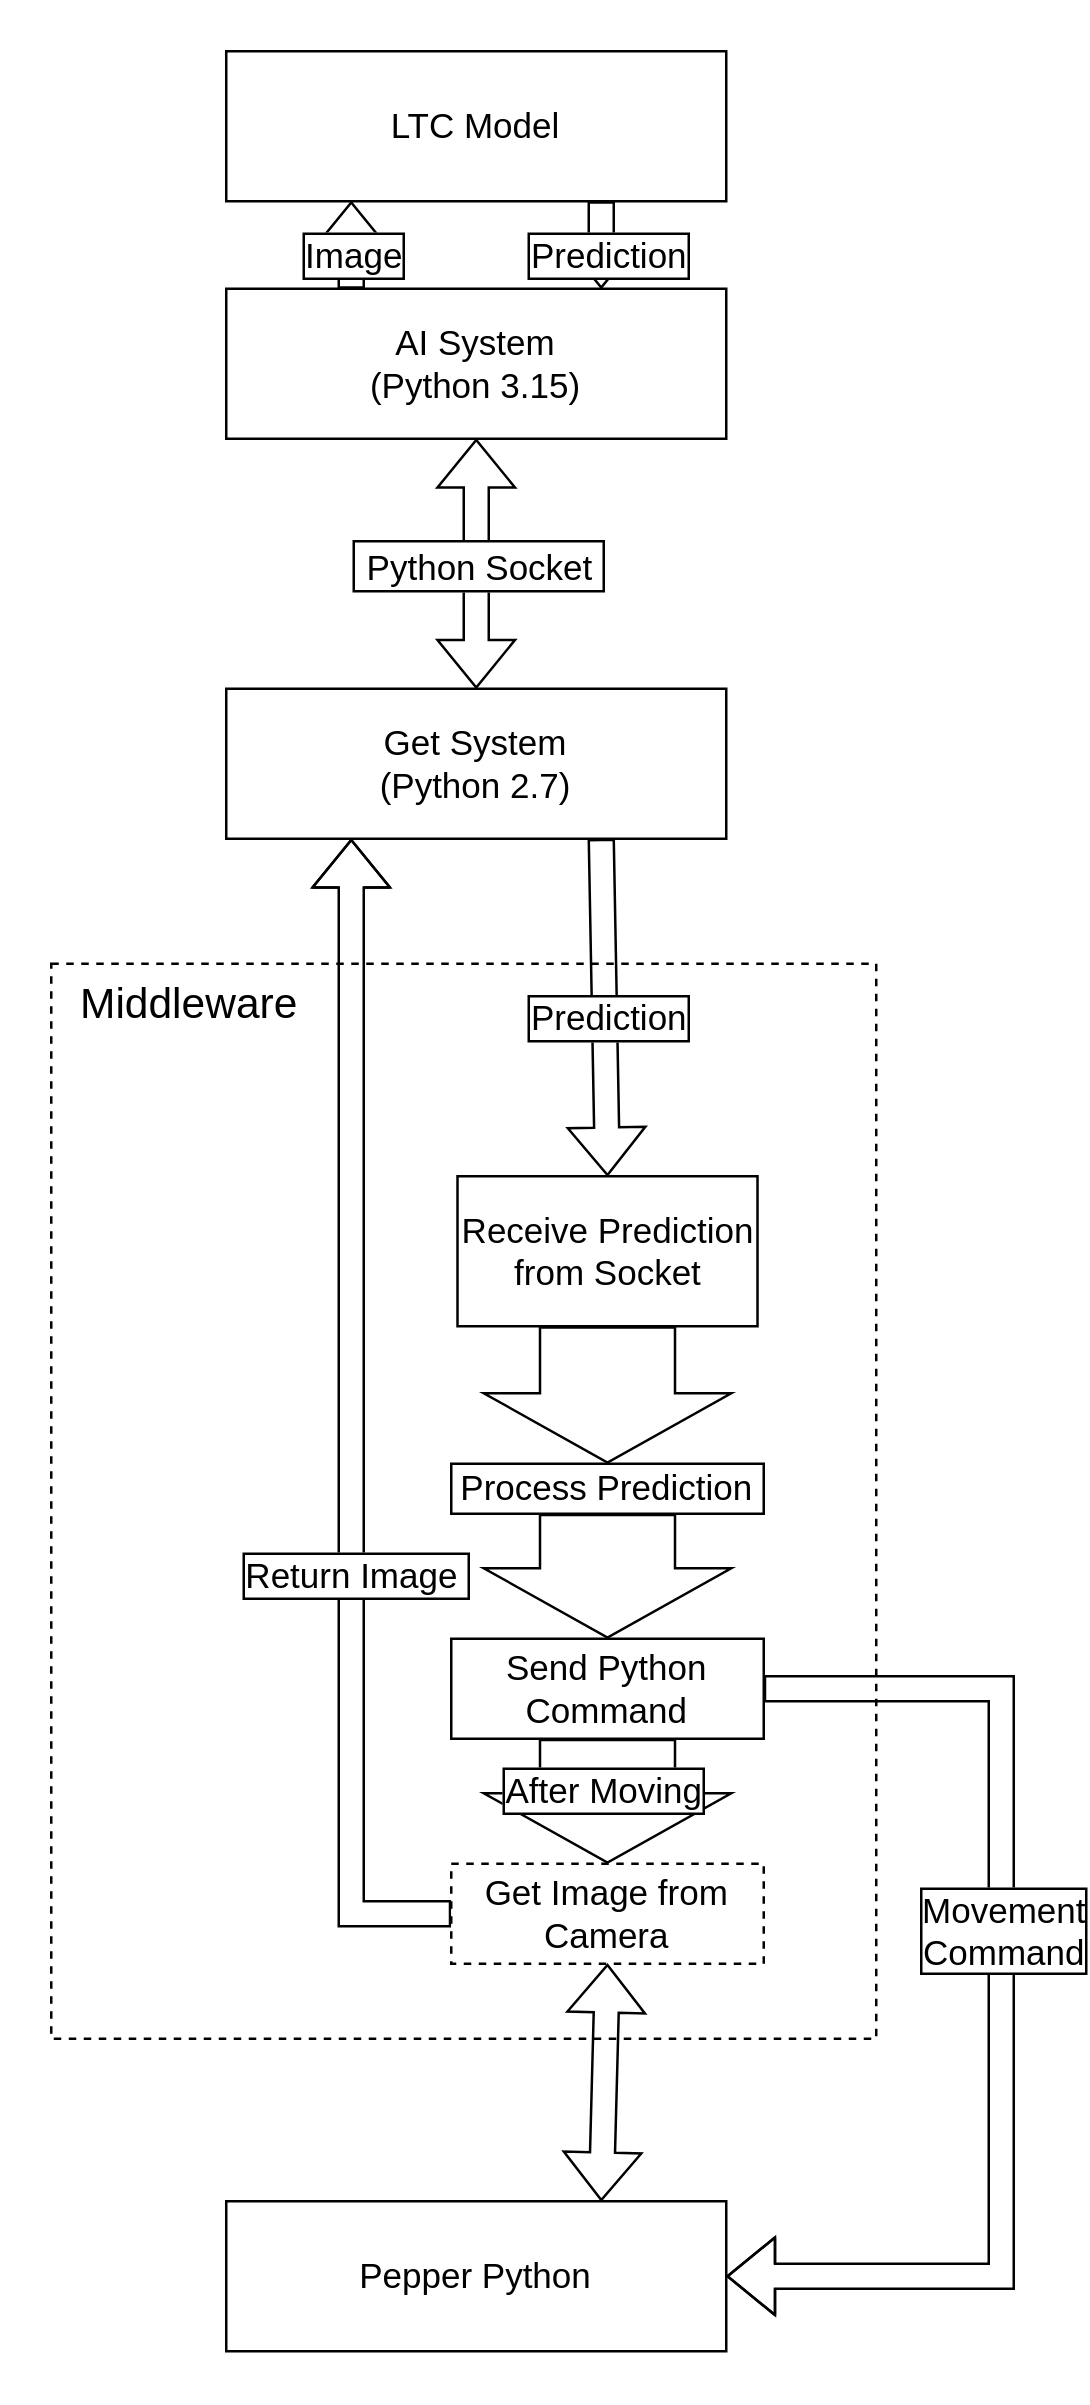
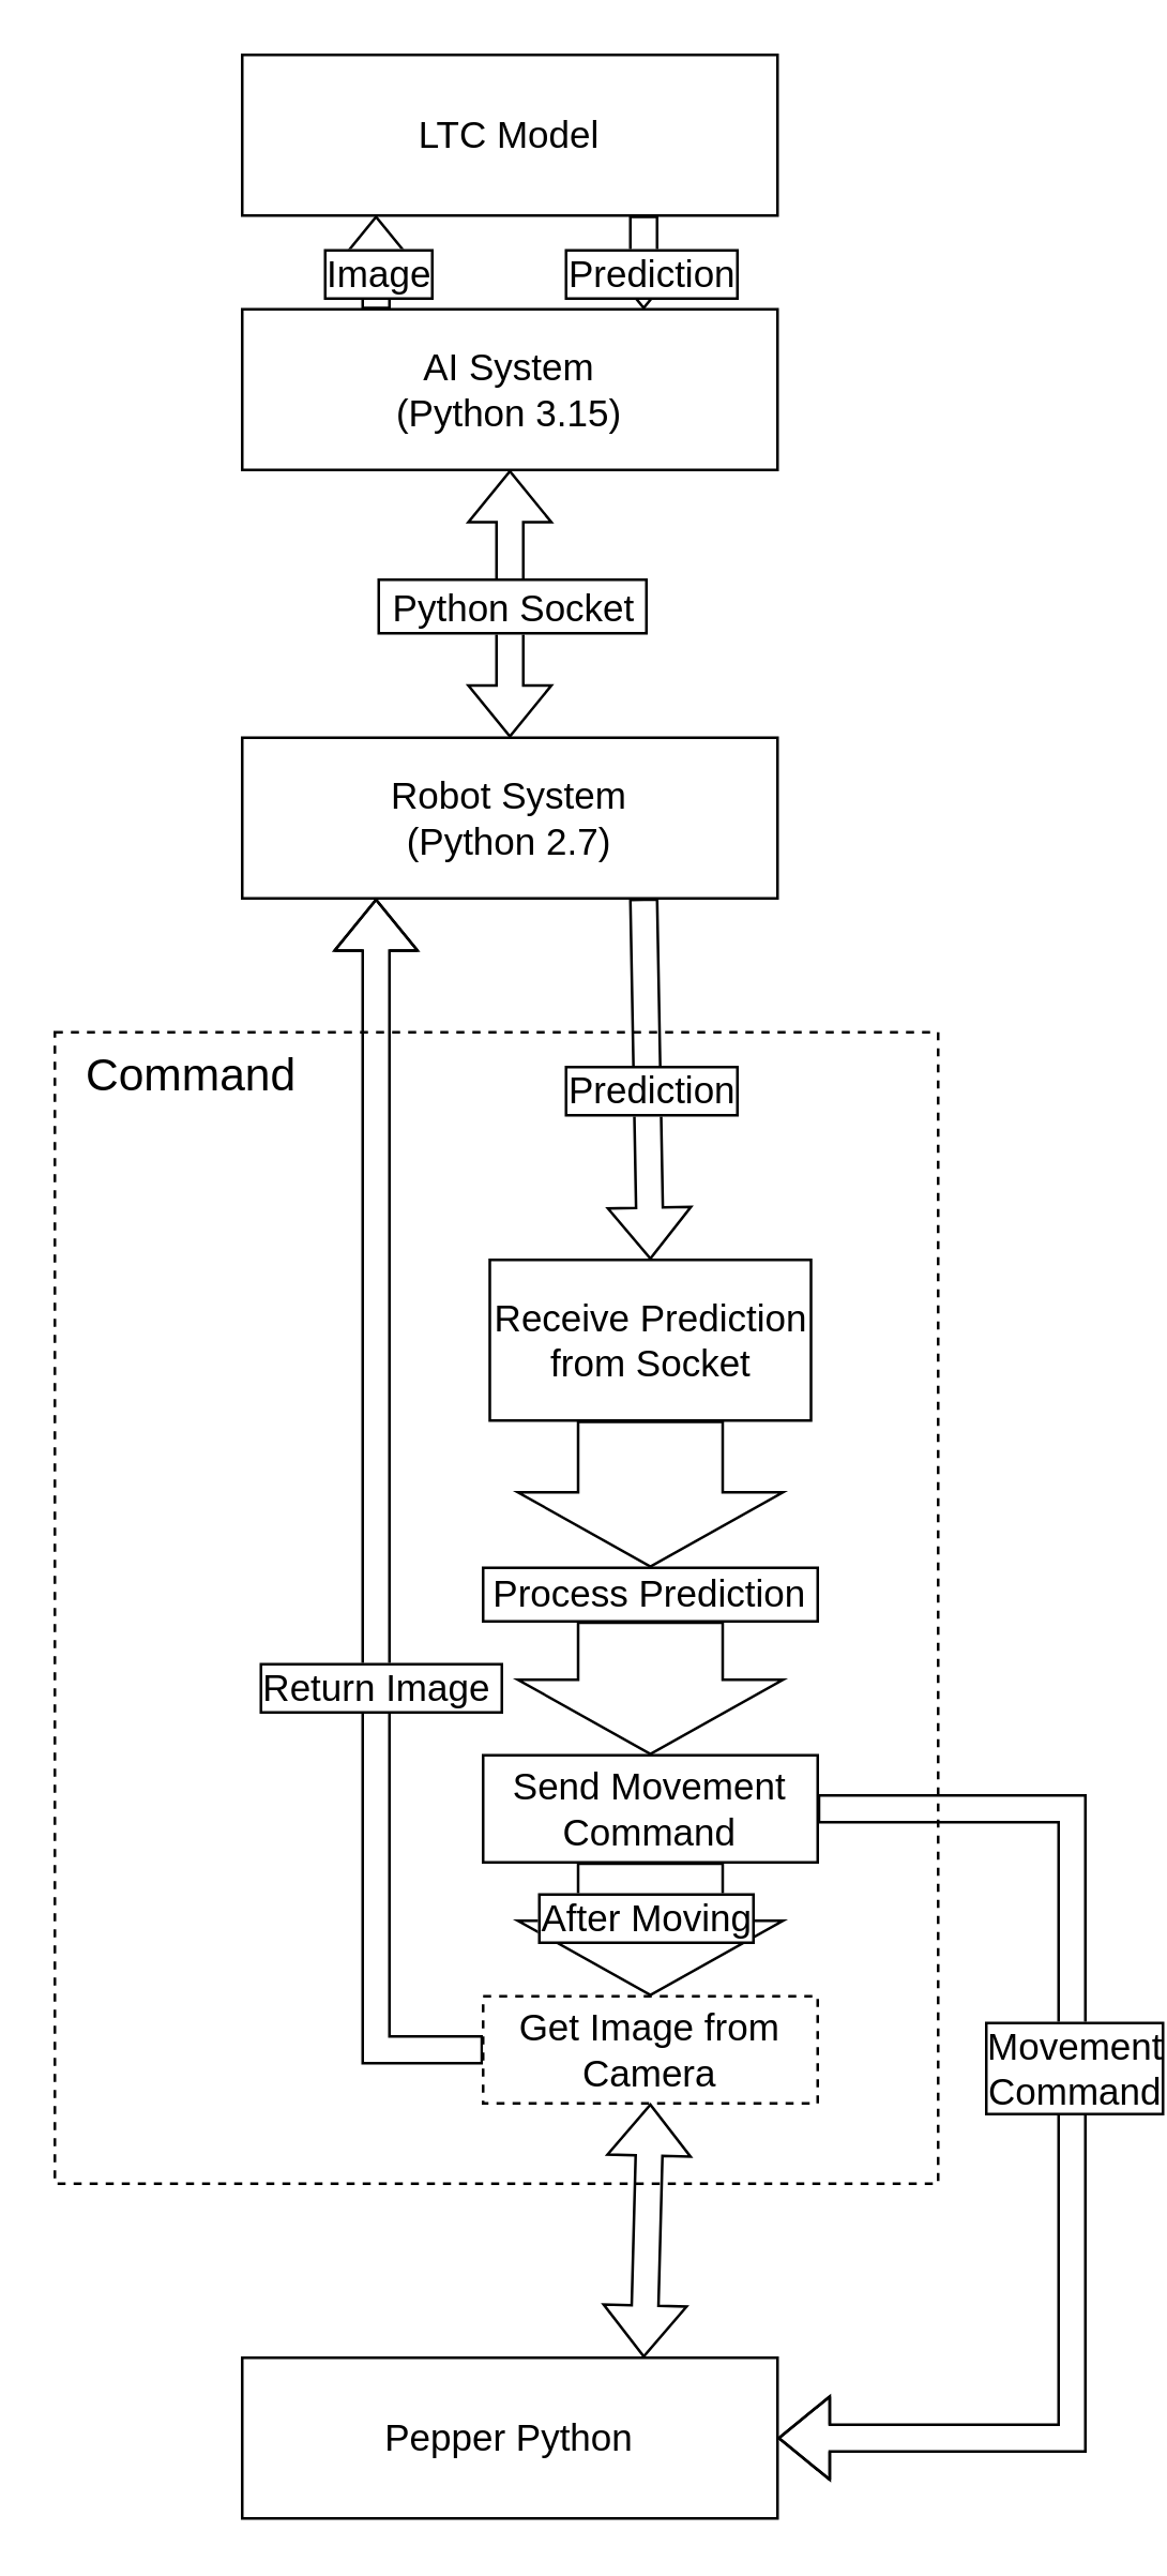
- <mxCell id="3" value="&lt;div&gt;&lt;font style=&quot;font-size: 14px;&quot;&gt;Get System&lt;/font&gt;&lt;/div&gt;&lt;div&gt;&lt;font style=&quot;font-size: 14px;&quot;&gt;(Python 2.7)&lt;br&gt;&lt;/font&gt;&lt;/div&gt;" style="rounded=0;whiteSpace=wrap;html=1;" vertex="1" parent="1"><mxGeometry x="90" y="275" width="200" height="60" as="geometry" /></mxCell>
+ <mxCell id="3" value="&lt;div&gt;&lt;font style=&quot;font-size: 14px;&quot;&gt;Robot System&lt;/font&gt;&lt;/div&gt;&lt;div&gt;&lt;font style=&quot;font-size: 14px;&quot;&gt;(Python 2.7)&lt;br&gt;&lt;/font&gt;&lt;/div&gt;" style="rounded=0;whiteSpace=wrap;html=1;" vertex="1" parent="1"><mxGeometry x="90" y="275" width="200" height="60" as="geometry" /></mxCell>
- <mxCell id="2" value="Middleware" style="rounded=0;whiteSpace=wrap;html=1;labelBorderColor=none;fontSize=17;dashed=1;fillColor=default;strokeWidth=1;align=left;verticalAlign=top;spacingTop=0;spacingLeft=10;" vertex="1" parent="1"><mxGeometry x="20" y="385" width="330" height="430" as="geometry" /></mxCell>
+ <mxCell id="2" value="Command" style="rounded=0;whiteSpace=wrap;html=1;labelBorderColor=none;fontSize=17;dashed=1;fillColor=default;strokeWidth=1;align=left;verticalAlign=top;spacingTop=0;spacingLeft=10;" vertex="1" parent="1"><mxGeometry x="20" y="385" width="330" height="430" as="geometry" /></mxCell>
- <mxCell id="21" value="Send Python Command" style="rounded=0;whiteSpace=wrap;html=1;labelBorderColor=none;fontSize=14;" vertex="1" parent="1"><mxGeometry x="180" y="655" width="125" height="40" as="geometry" /></mxCell>
+ <mxCell id="21" value="Send Movement Command" style="rounded=0;whiteSpace=wrap;html=1;labelBorderColor=none;fontSize=14;" vertex="1" parent="1"><mxGeometry x="180" y="655" width="125" height="40" as="geometry" /></mxCell>
